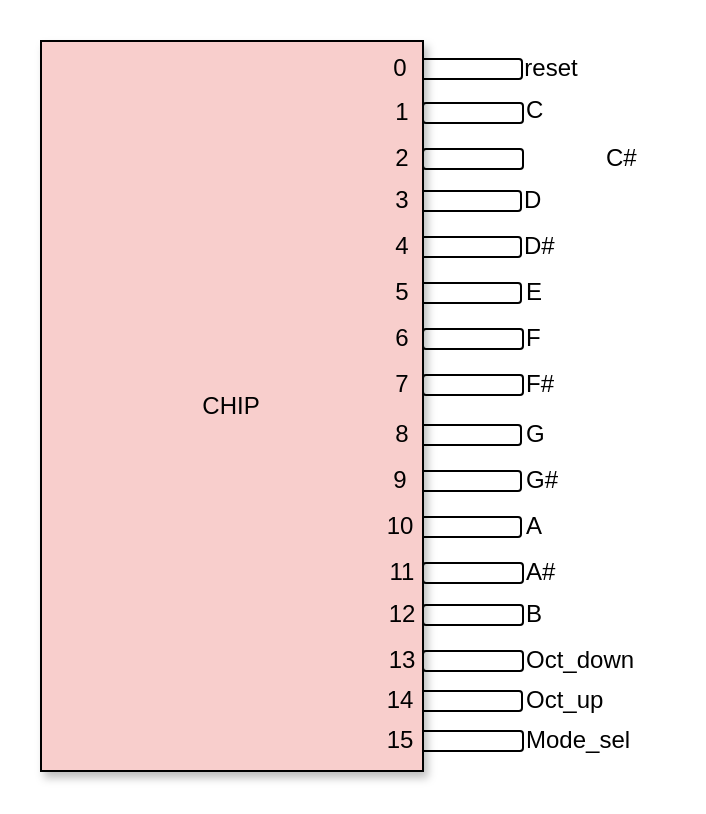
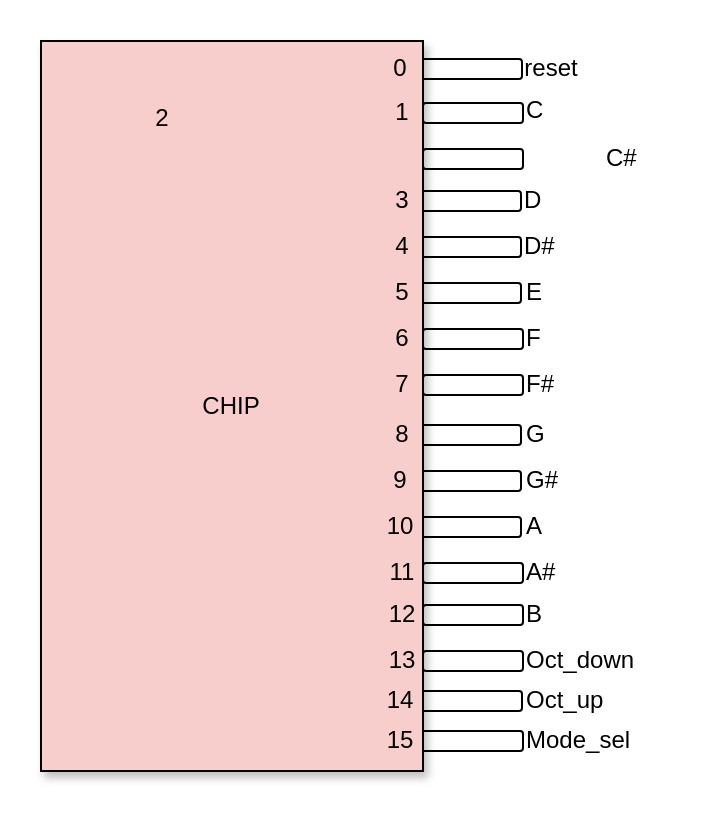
- <mxCell id="21" value="2" style="text;html=1;strokeColor=none;fillColor=none;align=center;verticalAlign=middle;whiteSpace=wrap;rounded=0;" vertex="1" parent="1"><mxGeometry x="191" y="69" width="20" height="20" as="geometry" /></mxCell>
+ <mxCell id="21" value="2" style="text;html=1;strokeColor=none;fillColor=none;align=center;verticalAlign=middle;whiteSpace=wrap;rounded=0;" vertex="1" parent="1"><mxGeometry x="71" y="49" width="20" height="20" as="geometry" /></mxCell>
